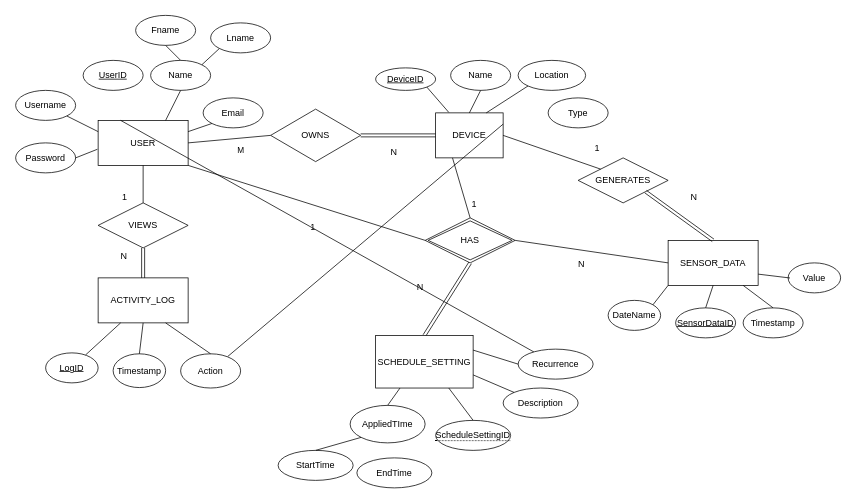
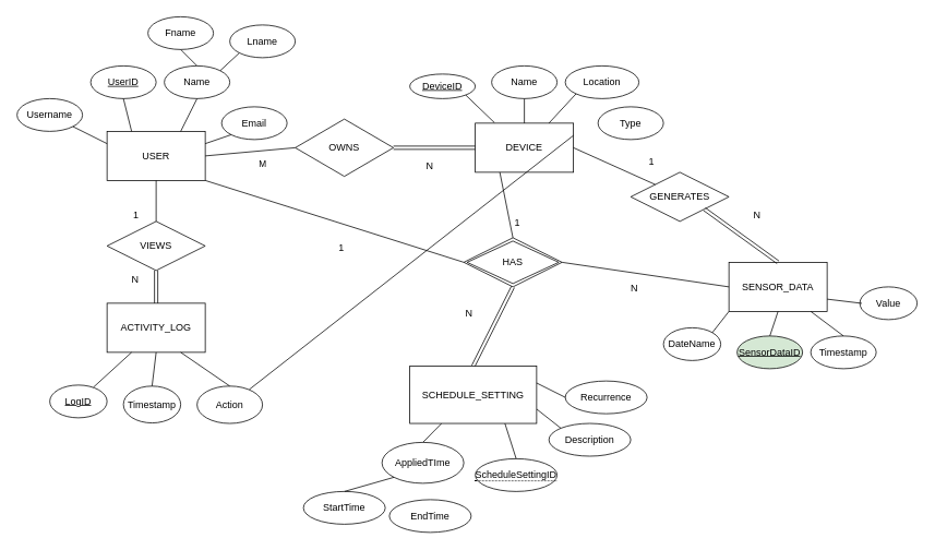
- <mxCell id="17" value="DEVICE" style="rounded=0;whiteSpace=wrap;html=1;" vertex="1" parent="1"><mxGeometry x="580" y="150" width="90" height="60" as="geometry" /></mxCell>
+ <mxCell id="17" value="DEVICE" style="rounded=0;whiteSpace=wrap;html=1;" vertex="1" parent="1"><mxGeometry x="580" y="150" width="120" height="60" as="geometry" /></mxCell>
- <mxCell id="15" value="" style="endArrow=none;html=1;rounded=0;exitX=1;exitY=0.5;exitDx=0;exitDy=0;entryX=-0.008;entryY=0.642;entryDx=0;entryDy=0;entryPerimeter=0;" edge="1" parent="1" source="5" target="2"><mxGeometry width="50" height="50" relative="1" as="geometry"><mxPoint x="130" y="300" as="sourcePoint" /><mxPoint x="180" y="250" as="targetPoint" /></mxGeometry></mxCell>
- <mxCell id="5" value="Password" style="ellipse;whiteSpace=wrap;html=1;" vertex="1" parent="1"><mxGeometry x="20" y="190" width="80" height="40" as="geometry" /></mxCell>
- <mxCell id="11" value="" style="endArrow=none;html=1;rounded=0;exitX=0.25;exitY=0;exitDx=0;exitDy=0;" edge="1" parent="1" source="2" target="45"><mxGeometry width="50" height="50" relative="1" as="geometry"><mxPoint x="130" y="400" as="sourcePoint" /><mxPoint x="180" y="350" as="targetPoint" /></mxGeometry></mxCell>
+ <mxCell id="11" value="" style="endArrow=none;html=1;rounded=0;entryX=0.5;entryY=1;entryDx=0;entryDy=0;exitX=0.25;exitY=0;exitDx=0;exitDy=0;" edge="1" parent="1" source="2" target="3"><mxGeometry width="50" height="50" relative="1" as="geometry"><mxPoint x="130" y="400" as="sourcePoint" /><mxPoint x="180" y="350" as="targetPoint" /></mxGeometry></mxCell>
- <mxCell id="27" value="&lt;u&gt;SensorDataID&lt;/u&gt;" style="ellipse;whiteSpace=wrap;html=1;" vertex="1" parent="1"><mxGeometry x="900" y="410" width="80" height="40" as="geometry" /></mxCell>
+ <mxCell id="27" value="&lt;u&gt;SensorDataID&lt;/u&gt;" style="ellipse;whiteSpace=wrap;html=1;fillColor=#d5e8d4;" vertex="1" parent="1"><mxGeometry x="900" y="410" width="80" height="40" as="geometry" /></mxCell>
- <mxCell id="78" value="SCHEDULE_SETTING" style="whiteSpace=wrap;html=1;align=center;" vertex="1" parent="1"><mxGeometry x="500" y="446.87" width="130" height="70" as="geometry" /></mxCell>
+ <mxCell id="78" value="SCHEDULE_SETTING" style="whiteSpace=wrap;html=1;align=center;" vertex="1" parent="1"><mxGeometry x="500" y="446.87" width="155" height="70" as="geometry" /></mxCell>
